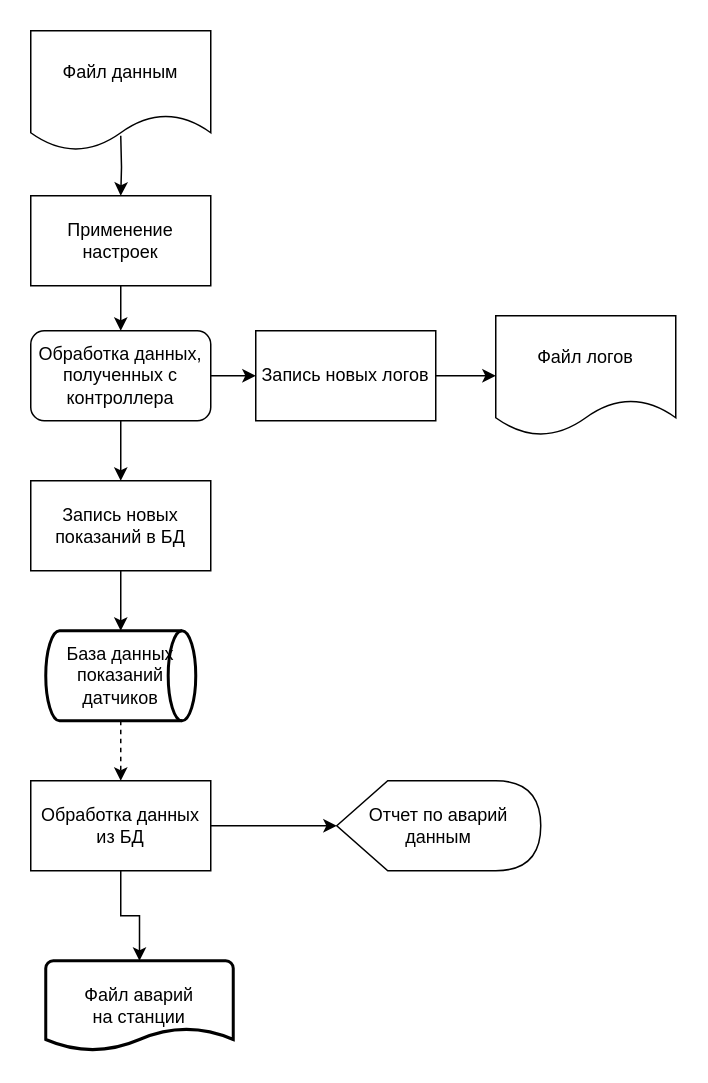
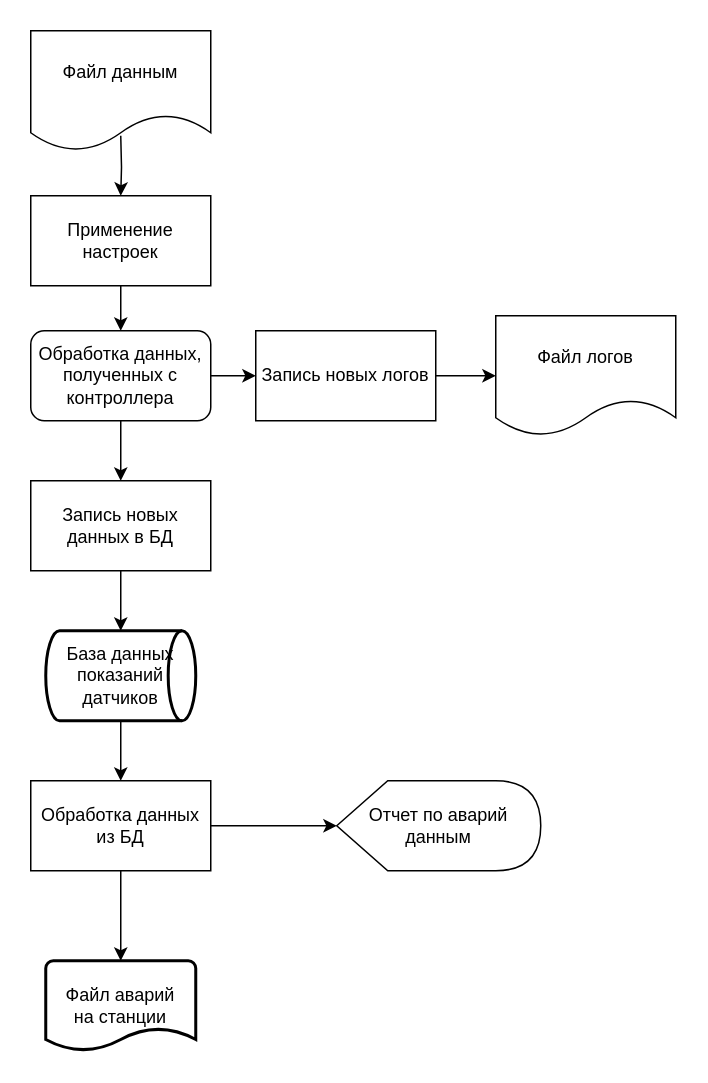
- <mxCell id="13" value="Запись новых показаний в БД" style="rounded=0;whiteSpace=wrap;html=1;" vertex="1" parent="1"><mxGeometry x="20" y="320" width="120" height="60" as="geometry" /></mxCell>
+ <mxCell id="13" value="Запись новых данных в БД" style="rounded=0;whiteSpace=wrap;html=1;" vertex="1" parent="1"><mxGeometry x="20" y="320" width="120" height="60" as="geometry" /></mxCell>
- <mxCell id="8" value="" style="edgeStyle=orthogonalEdgeStyle;rounded=0;orthogonalLoop=1;jettySize=auto;html=1;dashed=1;" edge="1" parent="1" source="9" target="18"><mxGeometry relative="1" as="geometry" /></mxCell>
+ <mxCell id="8" value="" style="edgeStyle=orthogonalEdgeStyle;rounded=0;orthogonalLoop=1;jettySize=auto;html=1;" edge="1" parent="1" source="9" target="18"><mxGeometry relative="1" as="geometry" /></mxCell>
- <mxCell id="20" value="Файл аварий&lt;br&gt;на станции" style="strokeWidth=2;html=1;shape=mxgraph.flowchart.document2;whiteSpace=wrap;size=0.25;" vertex="1" parent="1"><mxGeometry x="30" y="640" width="125" height="60" as="geometry" /></mxCell>
+ <mxCell id="20" value="Файл аварий&lt;br&gt;на станции" style="strokeWidth=2;html=1;shape=mxgraph.flowchart.document2;whiteSpace=wrap;size=0.25;" vertex="1" parent="1"><mxGeometry x="30" y="640" width="100" height="60" as="geometry" /></mxCell>
